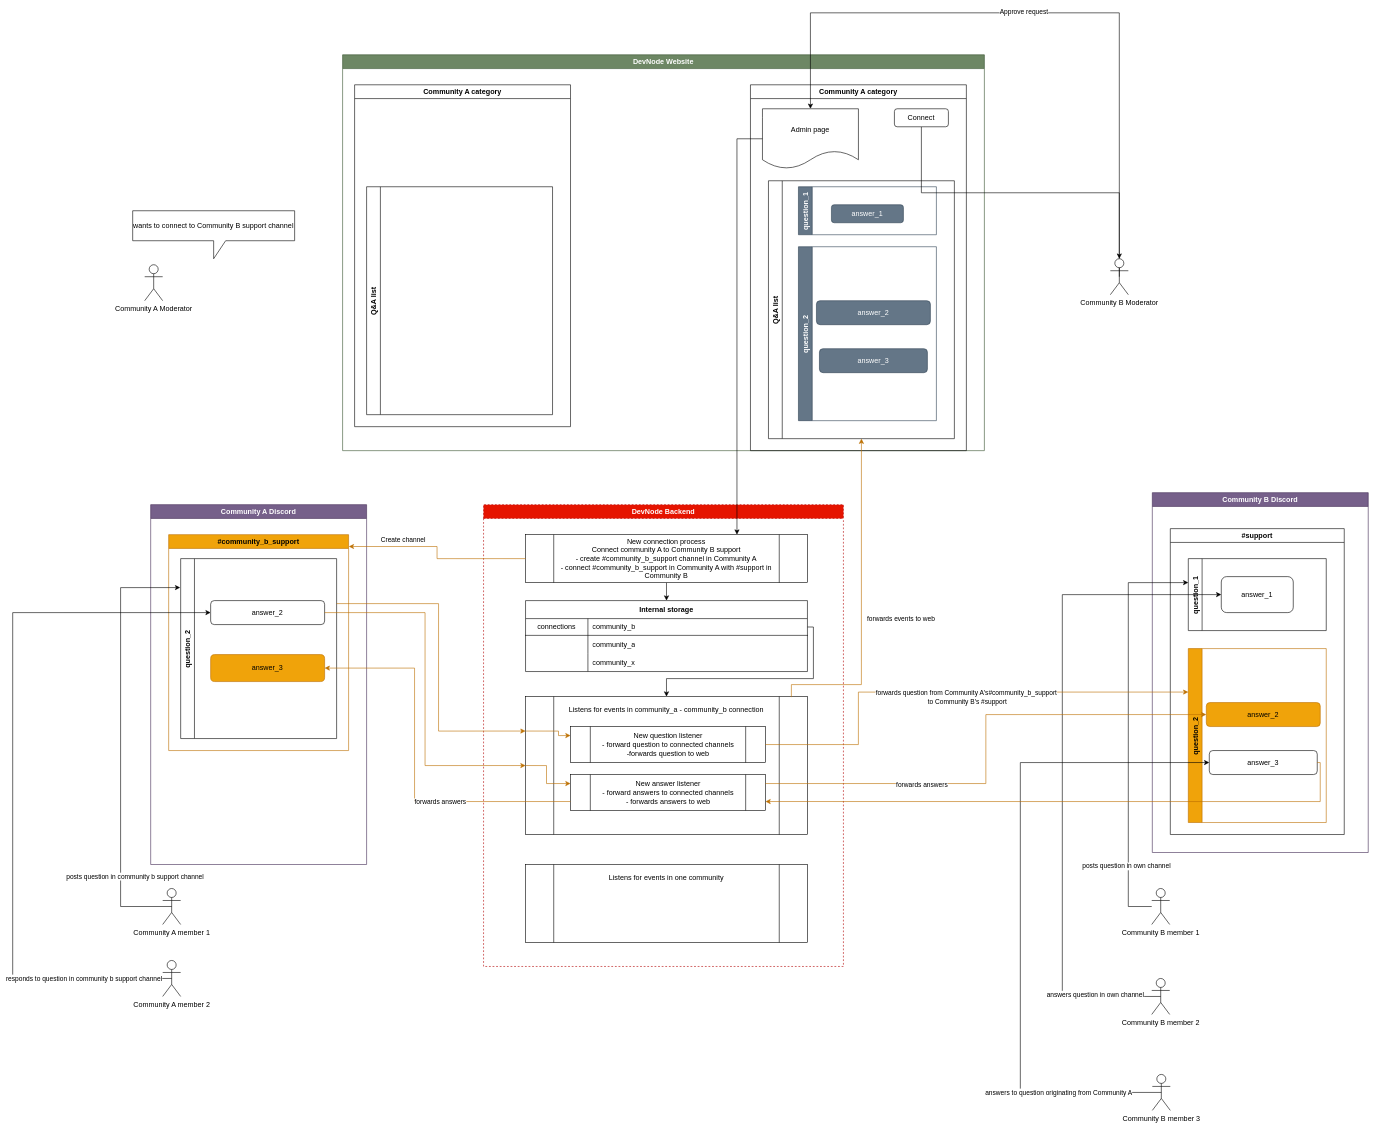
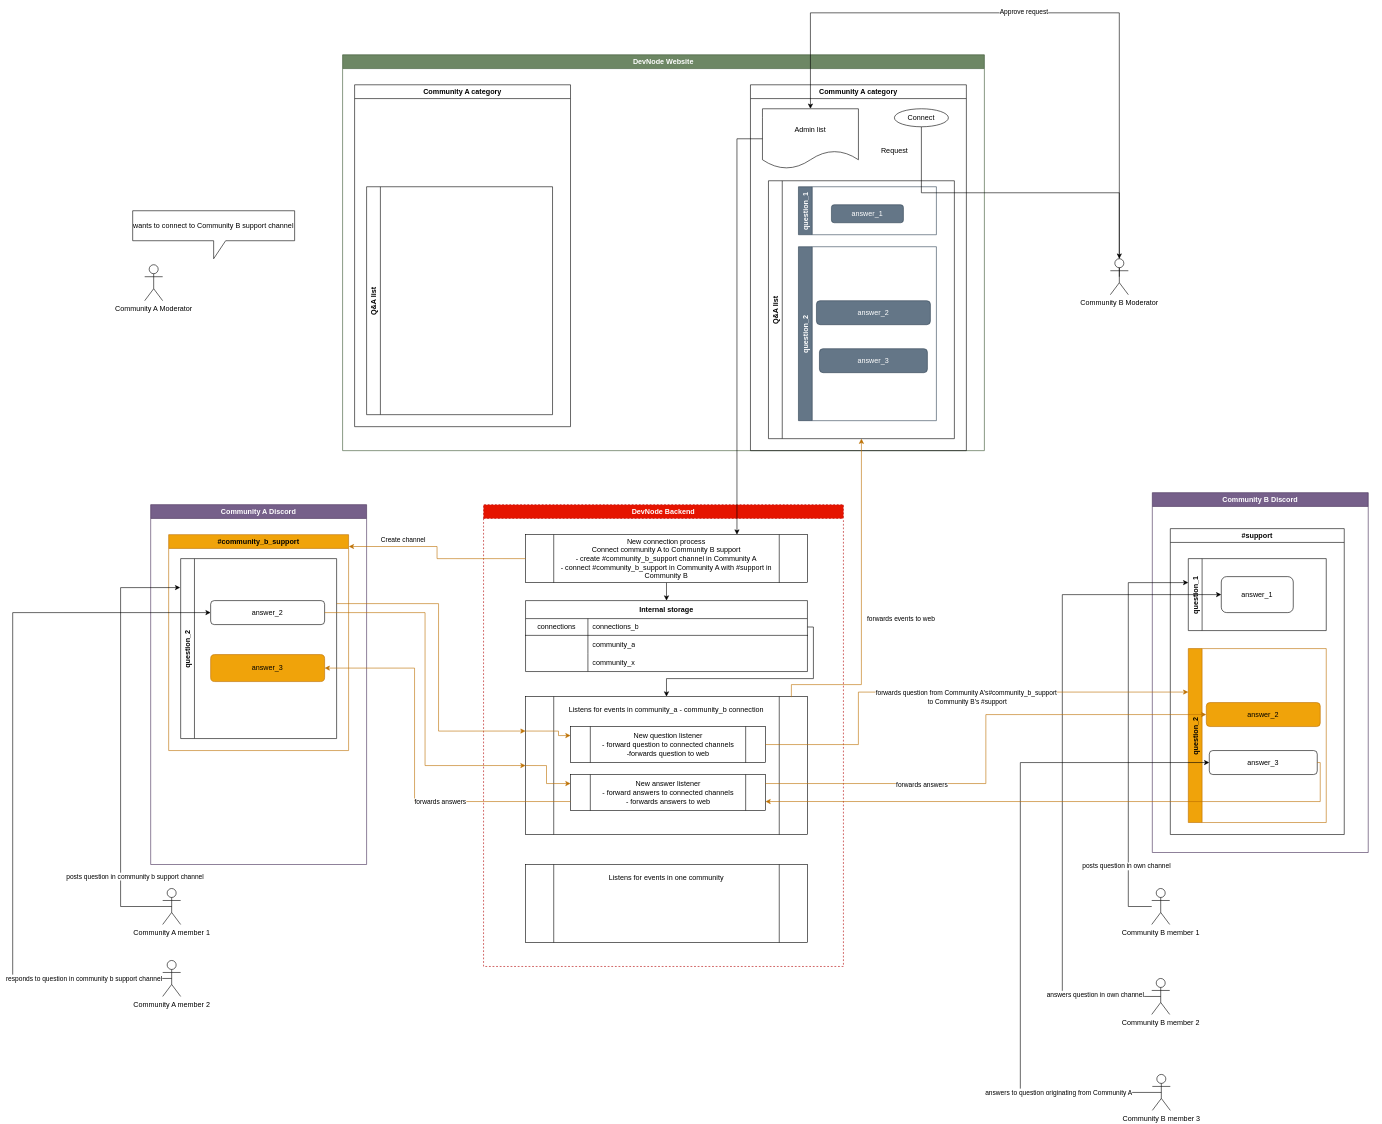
- <mxCell id="27" value="Connect" style="rounded=1;whiteSpace=wrap;html=1;" parent="19" vertex="1"><mxGeometry x="240" y="40" width="90" height="30" as="geometry" /></mxCell>
+ <mxCell id="27" value="Connect" style="ellipse;whiteSpace=wrap;html=1;" parent="19" vertex="1"><mxGeometry x="240" y="40" width="90" height="30" as="geometry" /></mxCell>
- <mxCell id="28" value="Admin page" style="shape=document;whiteSpace=wrap;html=1;boundedLbl=1;" parent="19" vertex="1"><mxGeometry x="20" y="40" width="160" height="100" as="geometry" /></mxCell>
+ <mxCell id="28" value="Admin list" style="shape=document;whiteSpace=wrap;html=1;boundedLbl=1;" parent="19" vertex="1"><mxGeometry x="20" y="40" width="160" height="100" as="geometry" /></mxCell>
+ <mxCell id="29" value="Request" style="text;html=1;align=center;verticalAlign=middle;resizable=0;points=[];autosize=1;strokeColor=none;fillColor=none;" parent="19" vertex="1"><mxGeometry x="210" y="100" width="60" height="20" as="geometry" /></mxCell>
- <mxCell id="39" value="community_b" style="shape=partialRectangle;html=1;whiteSpace=wrap;connectable=0;fillColor=none;top=0;left=0;bottom=0;right=0;align=left;spacingLeft=6;overflow=hidden;pointerEvents=1;" parent="37" vertex="1"><mxGeometry x="104" width="366" height="28" as="geometry"><mxRectangle width="366" height="28" as="alternateBounds" /></mxGeometry></mxCell>
+ <mxCell id="39" value="connections_b" style="shape=partialRectangle;html=1;whiteSpace=wrap;connectable=0;fillColor=none;top=0;left=0;bottom=0;right=0;align=left;spacingLeft=6;overflow=hidden;pointerEvents=1;" parent="37" vertex="1"><mxGeometry x="104" width="366" height="28" as="geometry"><mxRectangle width="366" height="28" as="alternateBounds" /></mxGeometry></mxCell>
